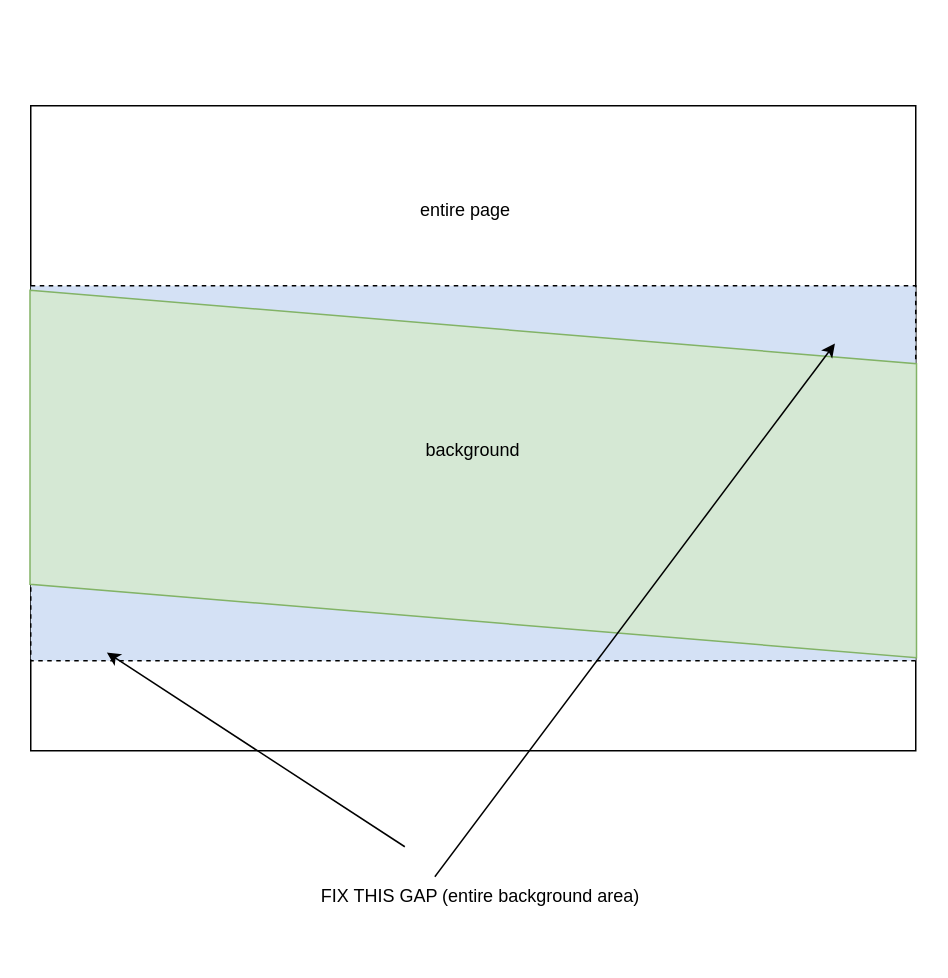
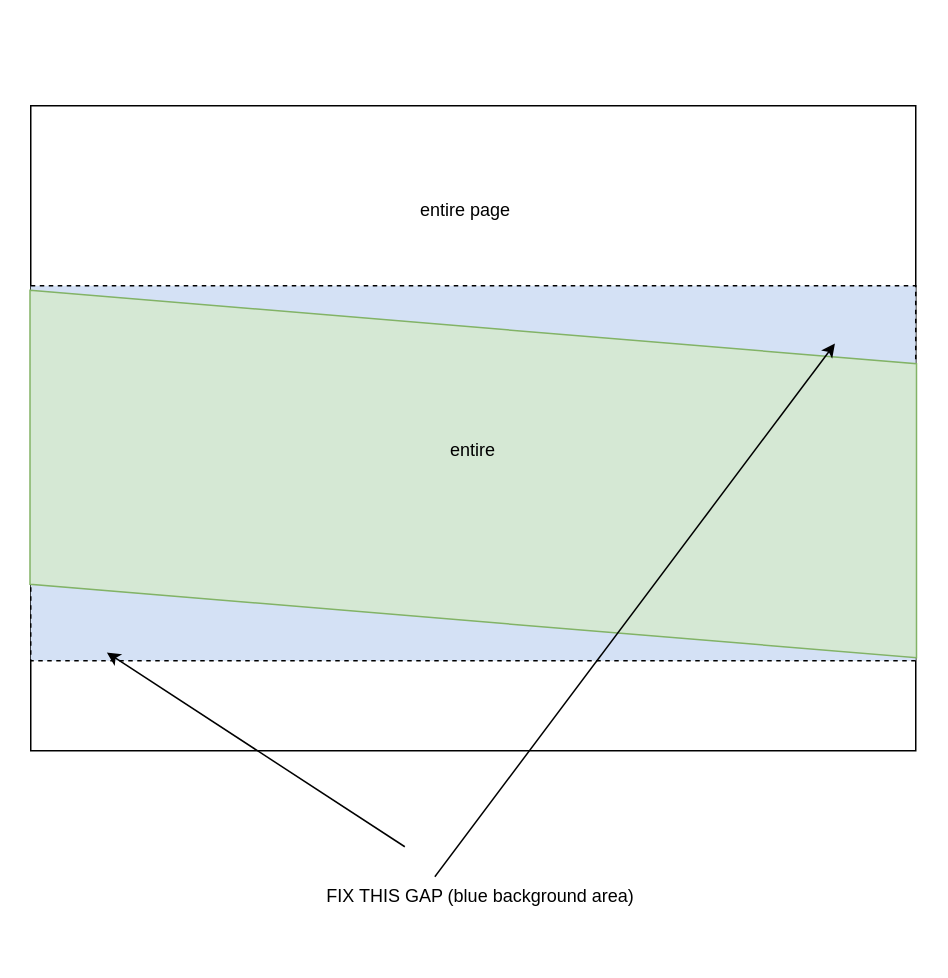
- <mxCell id="6" value="background" style="text;html=1;strokeColor=none;fillColor=none;align=center;verticalAlign=middle;whiteSpace=wrap;rounded=0;" parent="1" vertex="1"><mxGeometry x="20" y="260" width="590" height="80" as="geometry" /></mxCell>
+ <mxCell id="6" value="entire" style="text;html=1;strokeColor=none;fillColor=none;align=center;verticalAlign=middle;whiteSpace=wrap;rounded=0;" parent="1" vertex="1"><mxGeometry x="20" y="260" width="590" height="80" as="geometry" /></mxCell>
- <mxCell id="8" value="FIX THIS GAP (entire background area)" style="text;html=1;strokeColor=none;fillColor=none;align=center;verticalAlign=middle;whiteSpace=wrap;rounded=0;dashed=1;" vertex="1" parent="1"><mxGeometry x="40" y="564" width="560" height="66" as="geometry" /></mxCell>
+ <mxCell id="8" value="FIX THIS GAP (blue background area)" style="text;html=1;strokeColor=none;fillColor=none;align=center;verticalAlign=middle;whiteSpace=wrap;rounded=0;dashed=1;" vertex="1" parent="1"><mxGeometry x="40" y="564" width="560" height="66" as="geometry" /></mxCell>
